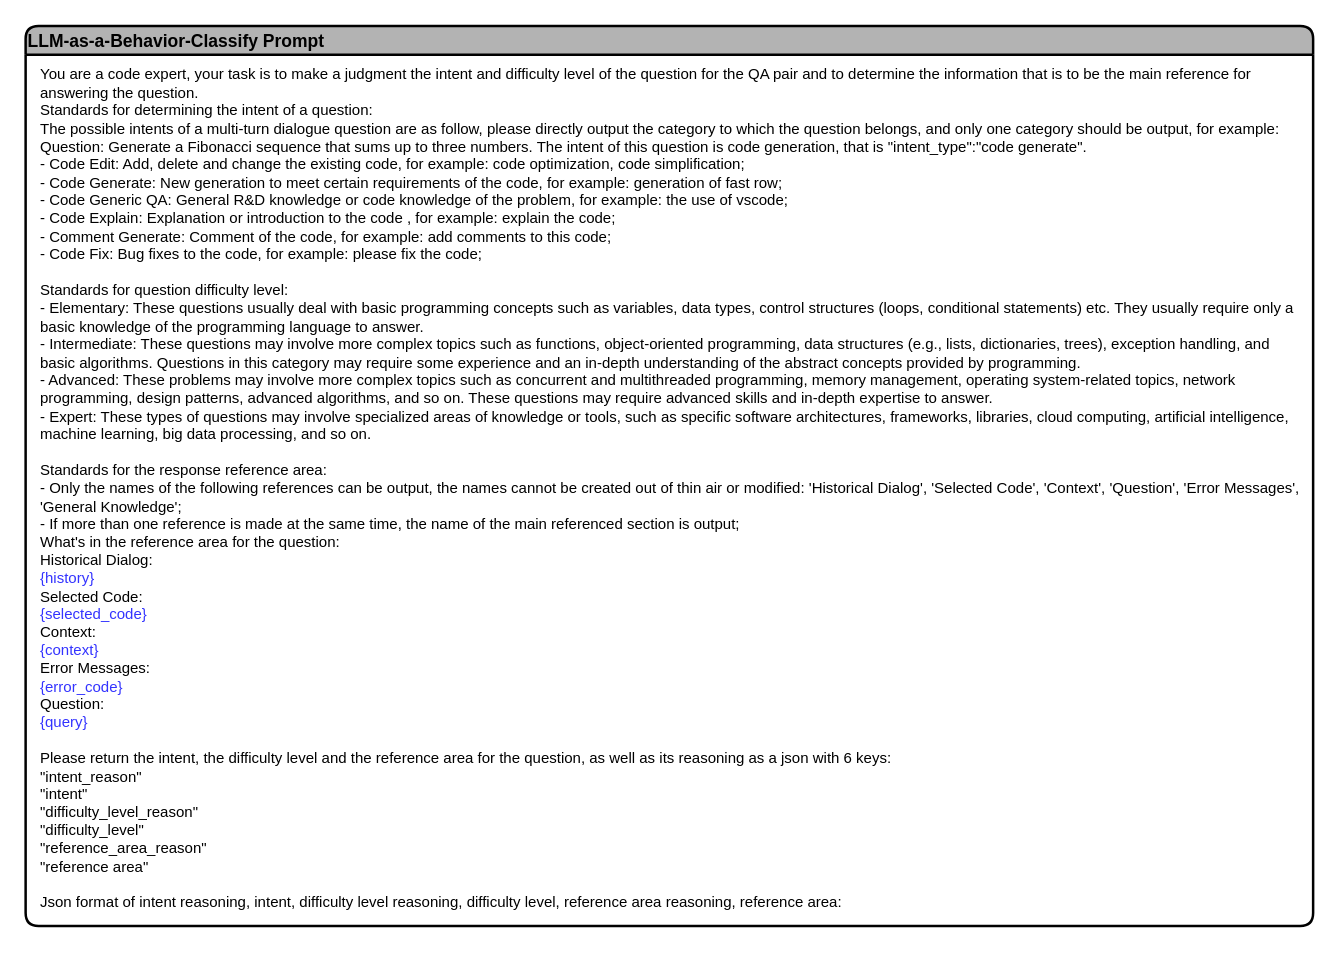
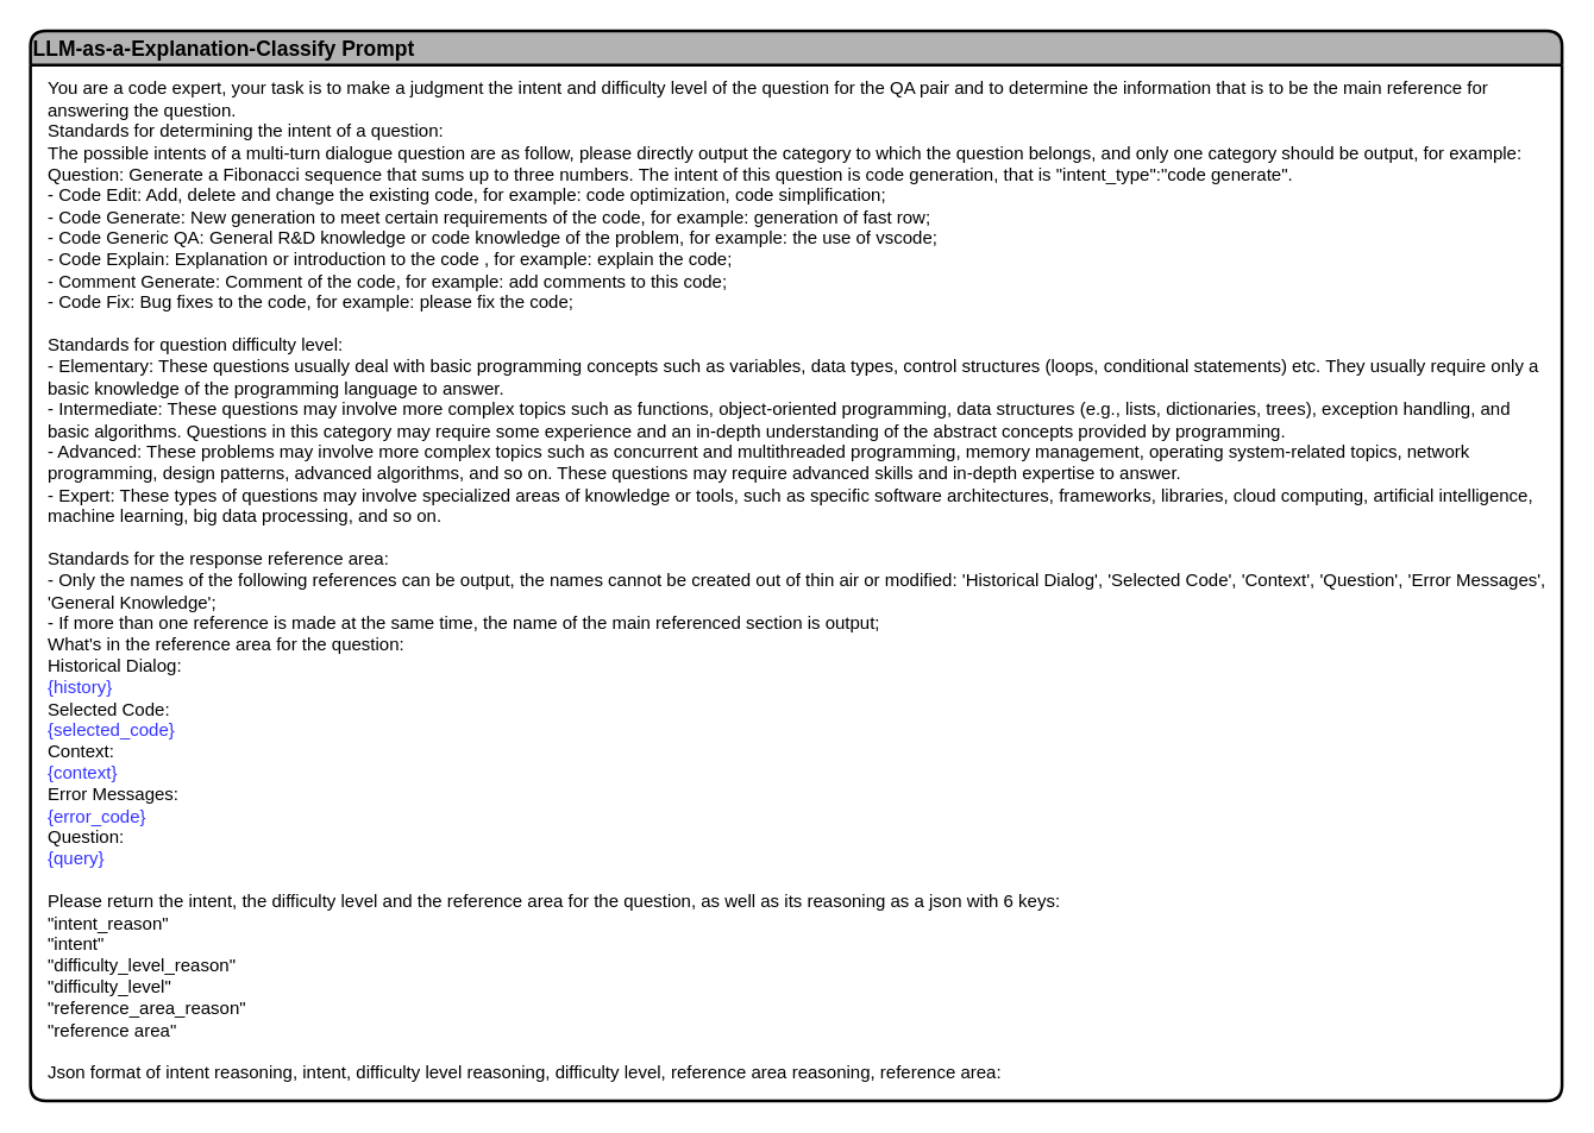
- <mxCell id="2" value="LLM-as-a-Behavior-Classify Prompt" style="swimlane;rounded=1;align=left;fillColor=#B3B3B3;strokeWidth=2;fontSize=14;" vertex="1" parent="1"><mxGeometry x="20" y="20" width="1030" height="720" as="geometry" /></mxCell>
+ <mxCell id="2" value="LLM-as-a-Explanation-Classify Prompt" style="swimlane;rounded=1;align=left;fillColor=#B3B3B3;strokeWidth=2;fontSize=14;" vertex="1" parent="1"><mxGeometry x="20" y="20" width="1030" height="720" as="geometry" /></mxCell>
